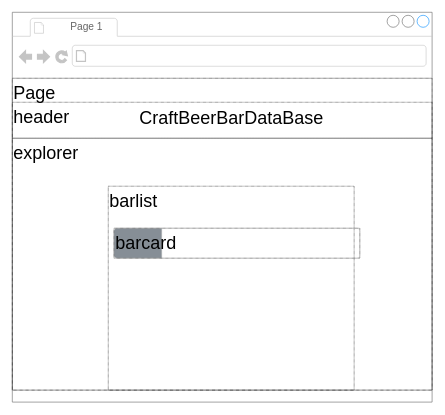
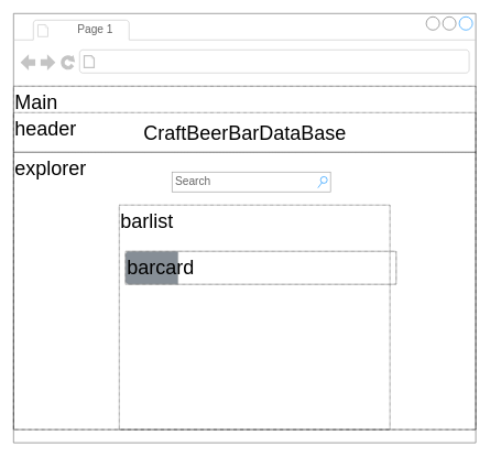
- <mxCell id="3" value="Page" style="rounded=0;whiteSpace=wrap;fontSize=30;dashed=1;dashPattern=1 1;fillColor=none;align=left;verticalAlign=top;" vertex="1" parent="2"><mxGeometry y="110" width="700" height="520" as="geometry" /></mxCell>
+ <mxCell id="3" value="Main" style="rounded=0;whiteSpace=wrap;fontSize=30;dashed=1;dashPattern=1 1;fillColor=none;align=left;verticalAlign=top;" vertex="1" parent="2"><mxGeometry y="110" width="700" height="520" as="geometry" /></mxCell>
- <mxCell id="6" value="CraftBeerBarDataBase" style="text;html=1;resizable=0;autosize=1;align=center;verticalAlign=middle;points=[];fillColor=none;strokeColor=none;rounded=0;fontSize=30;" vertex="1" parent="2"><mxGeometry x="205" y="155" width="320" height="40" as="geometry" /></mxCell>
+ <mxCell id="6" value="CraftBeerBarDataBase" style="text;html=1;resizable=0;autosize=1;align=center;verticalAlign=middle;points=[];fillColor=none;strokeColor=none;rounded=0;fontSize=30;" vertex="1" parent="2"><mxGeometry x="190" y="160" width="320" height="40" as="geometry" /></mxCell>
+ <mxCell id="7" value="Search" style="strokeWidth=1;shadow=0;dashed=0;align=center;html=1;shape=mxgraph.mockup.forms.searchBox;strokeColor=#999999;mainText=;strokeColor2=#008cff;fontColor=#666666;fontSize=17;align=left;spacingLeft=3;" vertex="1" parent="2"><mxGeometry x="240" y="240" width="240" height="30" as="geometry" /></mxCell>
